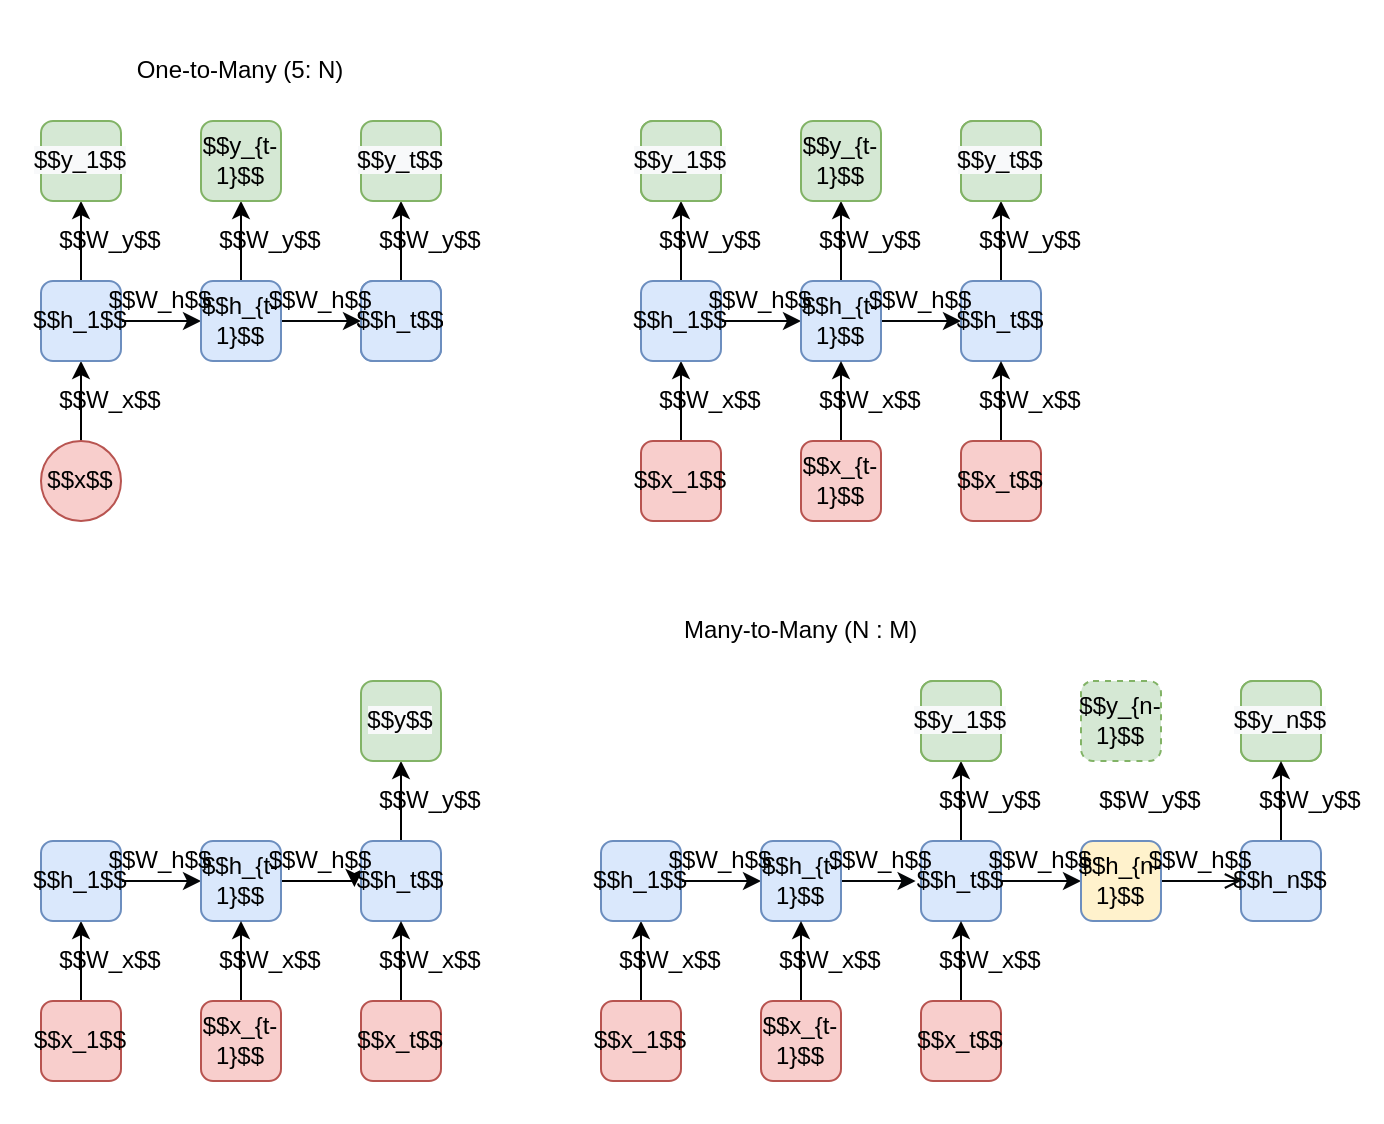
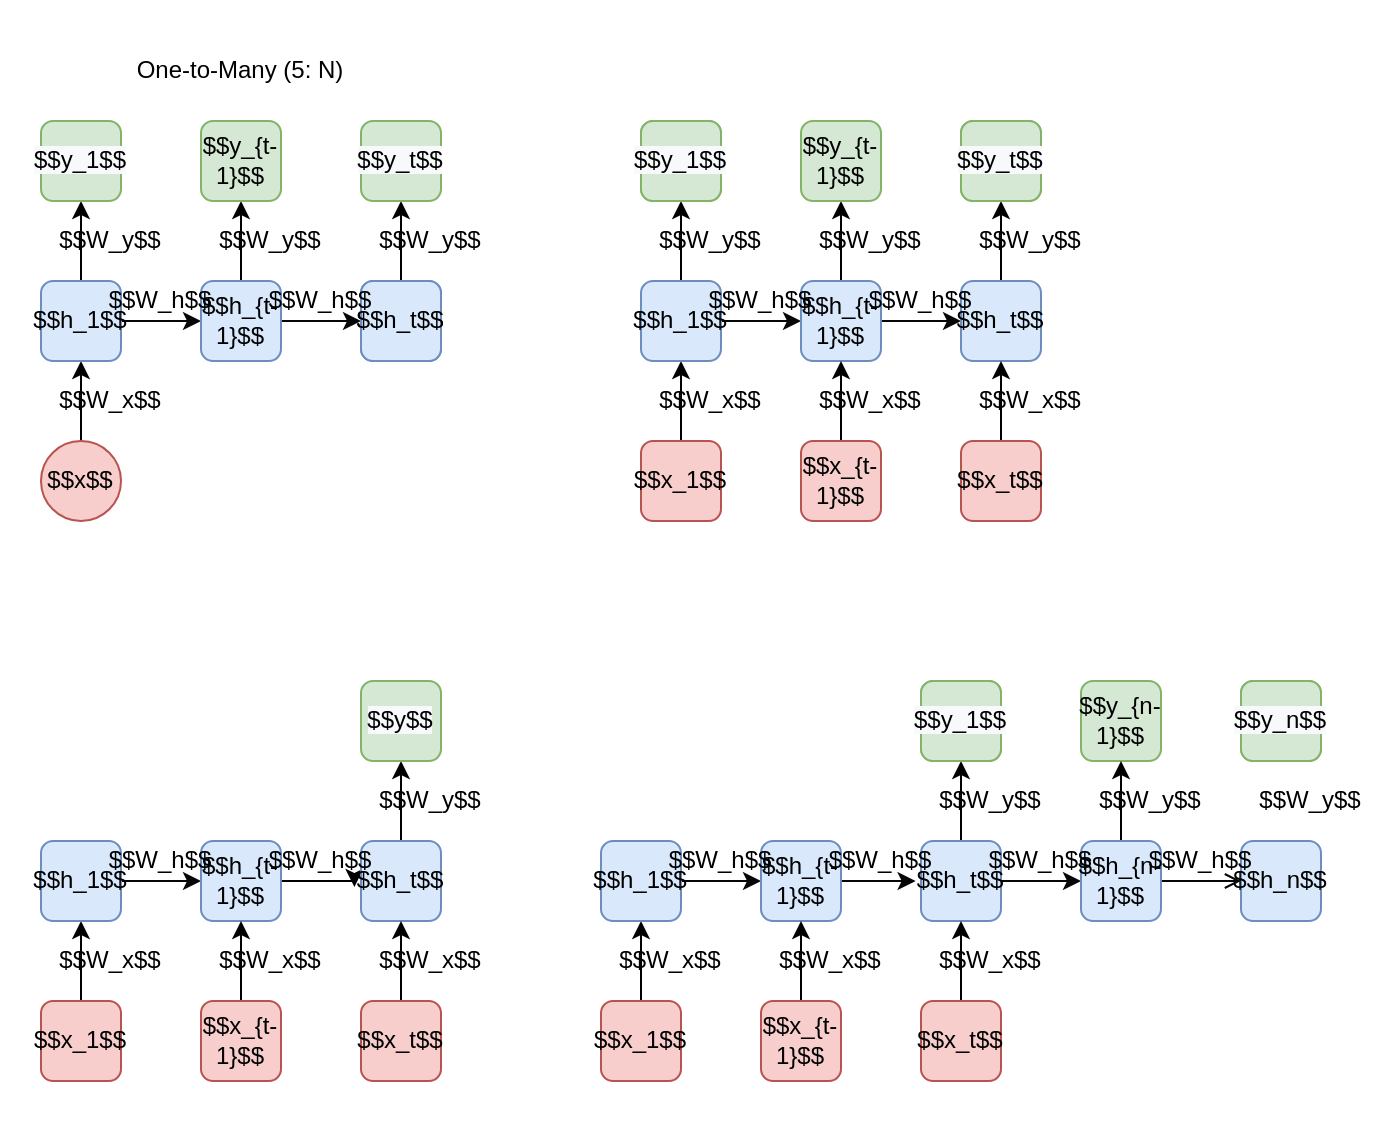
- <mxCell id="72" value="Many-to-Many (N : M)" style="text;html=1;strokeColor=none;fillColor=none;align=left;verticalAlign=middle;whiteSpace=wrap;rounded=0;" parent="1" vertex="1"><mxGeometry x="340" y="300" width="200" height="30" as="geometry" /></mxCell>
- <mxCell id="63" value="&lt;span&gt;$$y_{n-1}$$&lt;/span&gt;" style="rounded=1;whiteSpace=wrap;html=1;fillColor=#d5e8d4;strokeColor=#82b366;dashed=1;" parent="1" vertex="1"><mxGeometry x="540" y="340" width="40" height="40" as="geometry" /></mxCell>
+ <mxCell id="63" value="&lt;span&gt;$$y_{n-1}$$&lt;/span&gt;" style="rounded=1;whiteSpace=wrap;html=1;fillColor=#d5e8d4;strokeColor=#82b366;" parent="1" vertex="1"><mxGeometry x="540" y="340" width="40" height="40" as="geometry" /></mxCell>
+ <mxCell id="65" style="edgeStyle=orthogonalEdgeStyle;rounded=0;orthogonalLoop=1;jettySize=auto;html=1;exitX=0.5;exitY=0;exitDx=0;exitDy=0;" parent="1" source="67" target="63" edge="1"><mxGeometry relative="1" as="geometry" /></mxCell>
- <mxCell id="68" style="edgeStyle=orthogonalEdgeStyle;rounded=0;orthogonalLoop=1;jettySize=auto;html=1;exitX=0.5;exitY=0;exitDx=0;exitDy=0;entryX=0.5;entryY=1;entryDx=0;entryDy=0;" parent="1" source="69" target="64" edge="1"><mxGeometry relative="1" as="geometry" /></mxCell>
- <mxCell id="67" value="$$h_{n-1}$$" style="rounded=1;whiteSpace=wrap;html=1;fillColor=#fff2cc;strokeColor=#6c8ebf;" parent="1" vertex="1"><mxGeometry x="540" y="420" width="40" height="40" as="geometry" /></mxCell>
+ <mxCell id="67" value="$$h_{n-1}$$" style="rounded=1;whiteSpace=wrap;html=1;fillColor=#dae8fc;strokeColor=#6c8ebf;" parent="1" vertex="1"><mxGeometry x="540" y="420" width="40" height="40" as="geometry" /></mxCell>
